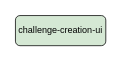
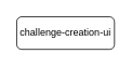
- <mxCell id="2" value="challenge-creation-ui" style="rounded=1;whiteSpace=wrap;html=1;fillColor=#d5e8d4;" vertex="1" parent="1"><mxGeometry x="20" y="20" width="120" height="40" as="geometry" /></mxCell>
+ <mxCell id="2" value="challenge-creation-ui" style="rounded=1;whiteSpace=wrap;html=1;" vertex="1" parent="1"><mxGeometry x="20" y="20" width="120" height="40" as="geometry" /></mxCell>
